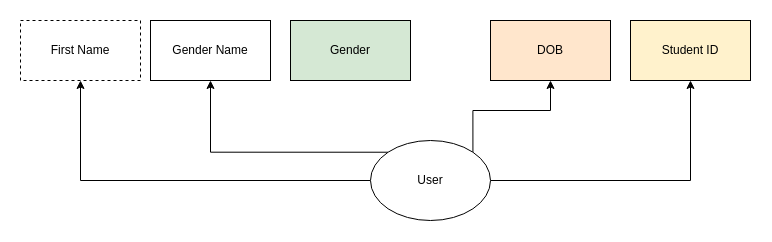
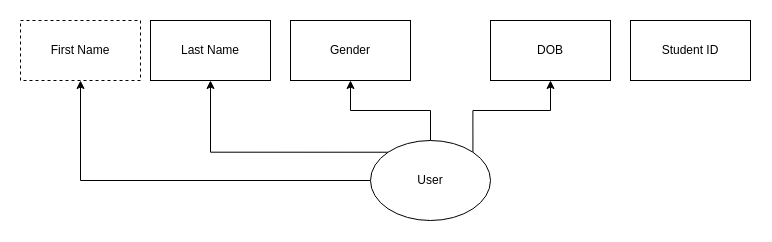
- <mxCell id="8" value="Gender Name" style="whiteSpace=wrap;html=1;" vertex="1" parent="1"><mxGeometry x="150" y="20" width="120" height="60" as="geometry" /></mxCell>
+ <mxCell id="8" value="Last Name" style="whiteSpace=wrap;html=1;" vertex="1" parent="1"><mxGeometry x="150" y="20" width="120" height="60" as="geometry" /></mxCell>
- <mxCell id="9" value="Gender" style="whiteSpace=wrap;html=1;fillColor=#d5e8d4;" vertex="1" parent="1"><mxGeometry x="290" y="20" width="120" height="60" as="geometry" /></mxCell>
+ <mxCell id="9" value="Gender" style="whiteSpace=wrap;html=1;" vertex="1" parent="1"><mxGeometry x="290" y="20" width="120" height="60" as="geometry" /></mxCell>
- <mxCell id="10" value="DOB" style="whiteSpace=wrap;html=1;fillColor=#ffe6cc;" vertex="1" parent="1"><mxGeometry x="490" y="20" width="120" height="60" as="geometry" /></mxCell>
+ <mxCell id="10" value="DOB" style="whiteSpace=wrap;html=1;" vertex="1" parent="1"><mxGeometry x="490" y="20" width="120" height="60" as="geometry" /></mxCell>
- <mxCell id="11" value="Student ID" style="whiteSpace=wrap;html=1;fillColor=#fff2cc;" vertex="1" parent="1"><mxGeometry x="630" y="20" width="120" height="60" as="geometry" /></mxCell>
+ <mxCell id="11" value="Student ID" style="whiteSpace=wrap;html=1;" vertex="1" parent="1"><mxGeometry x="630" y="20" width="120" height="60" as="geometry" /></mxCell>
- <mxCell id="4" value="" style="edgeStyle=orthogonalEdgeStyle;rounded=0;orthogonalLoop=1;jettySize=auto;html=1;" edge="1" parent="1" source="6" target="11"><mxGeometry relative="1" as="geometry" /></mxCell>
+ <mxCell id="4" value="" style="edgeStyle=orthogonalEdgeStyle;rounded=0;orthogonalLoop=1;jettySize=auto;html=1;" edge="1" parent="1" source="6" target="9"><mxGeometry relative="1" as="geometry" /></mxCell>
